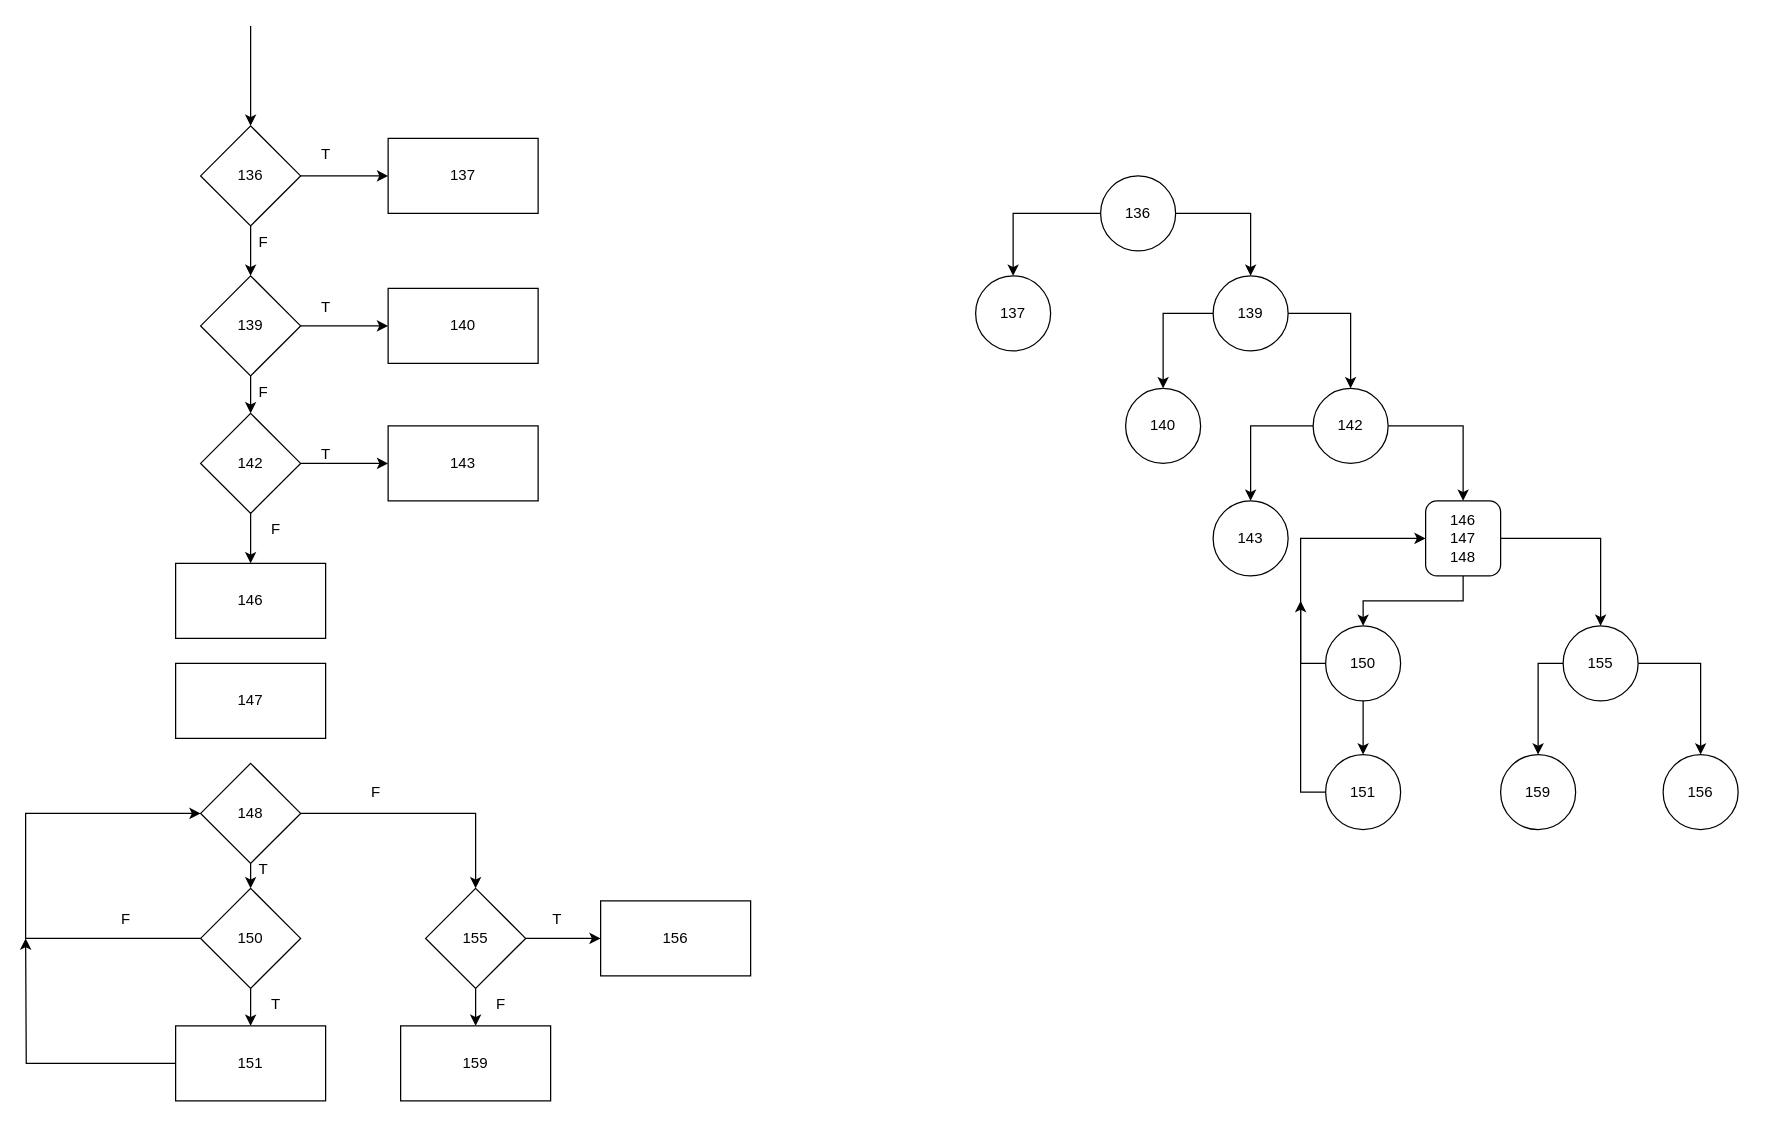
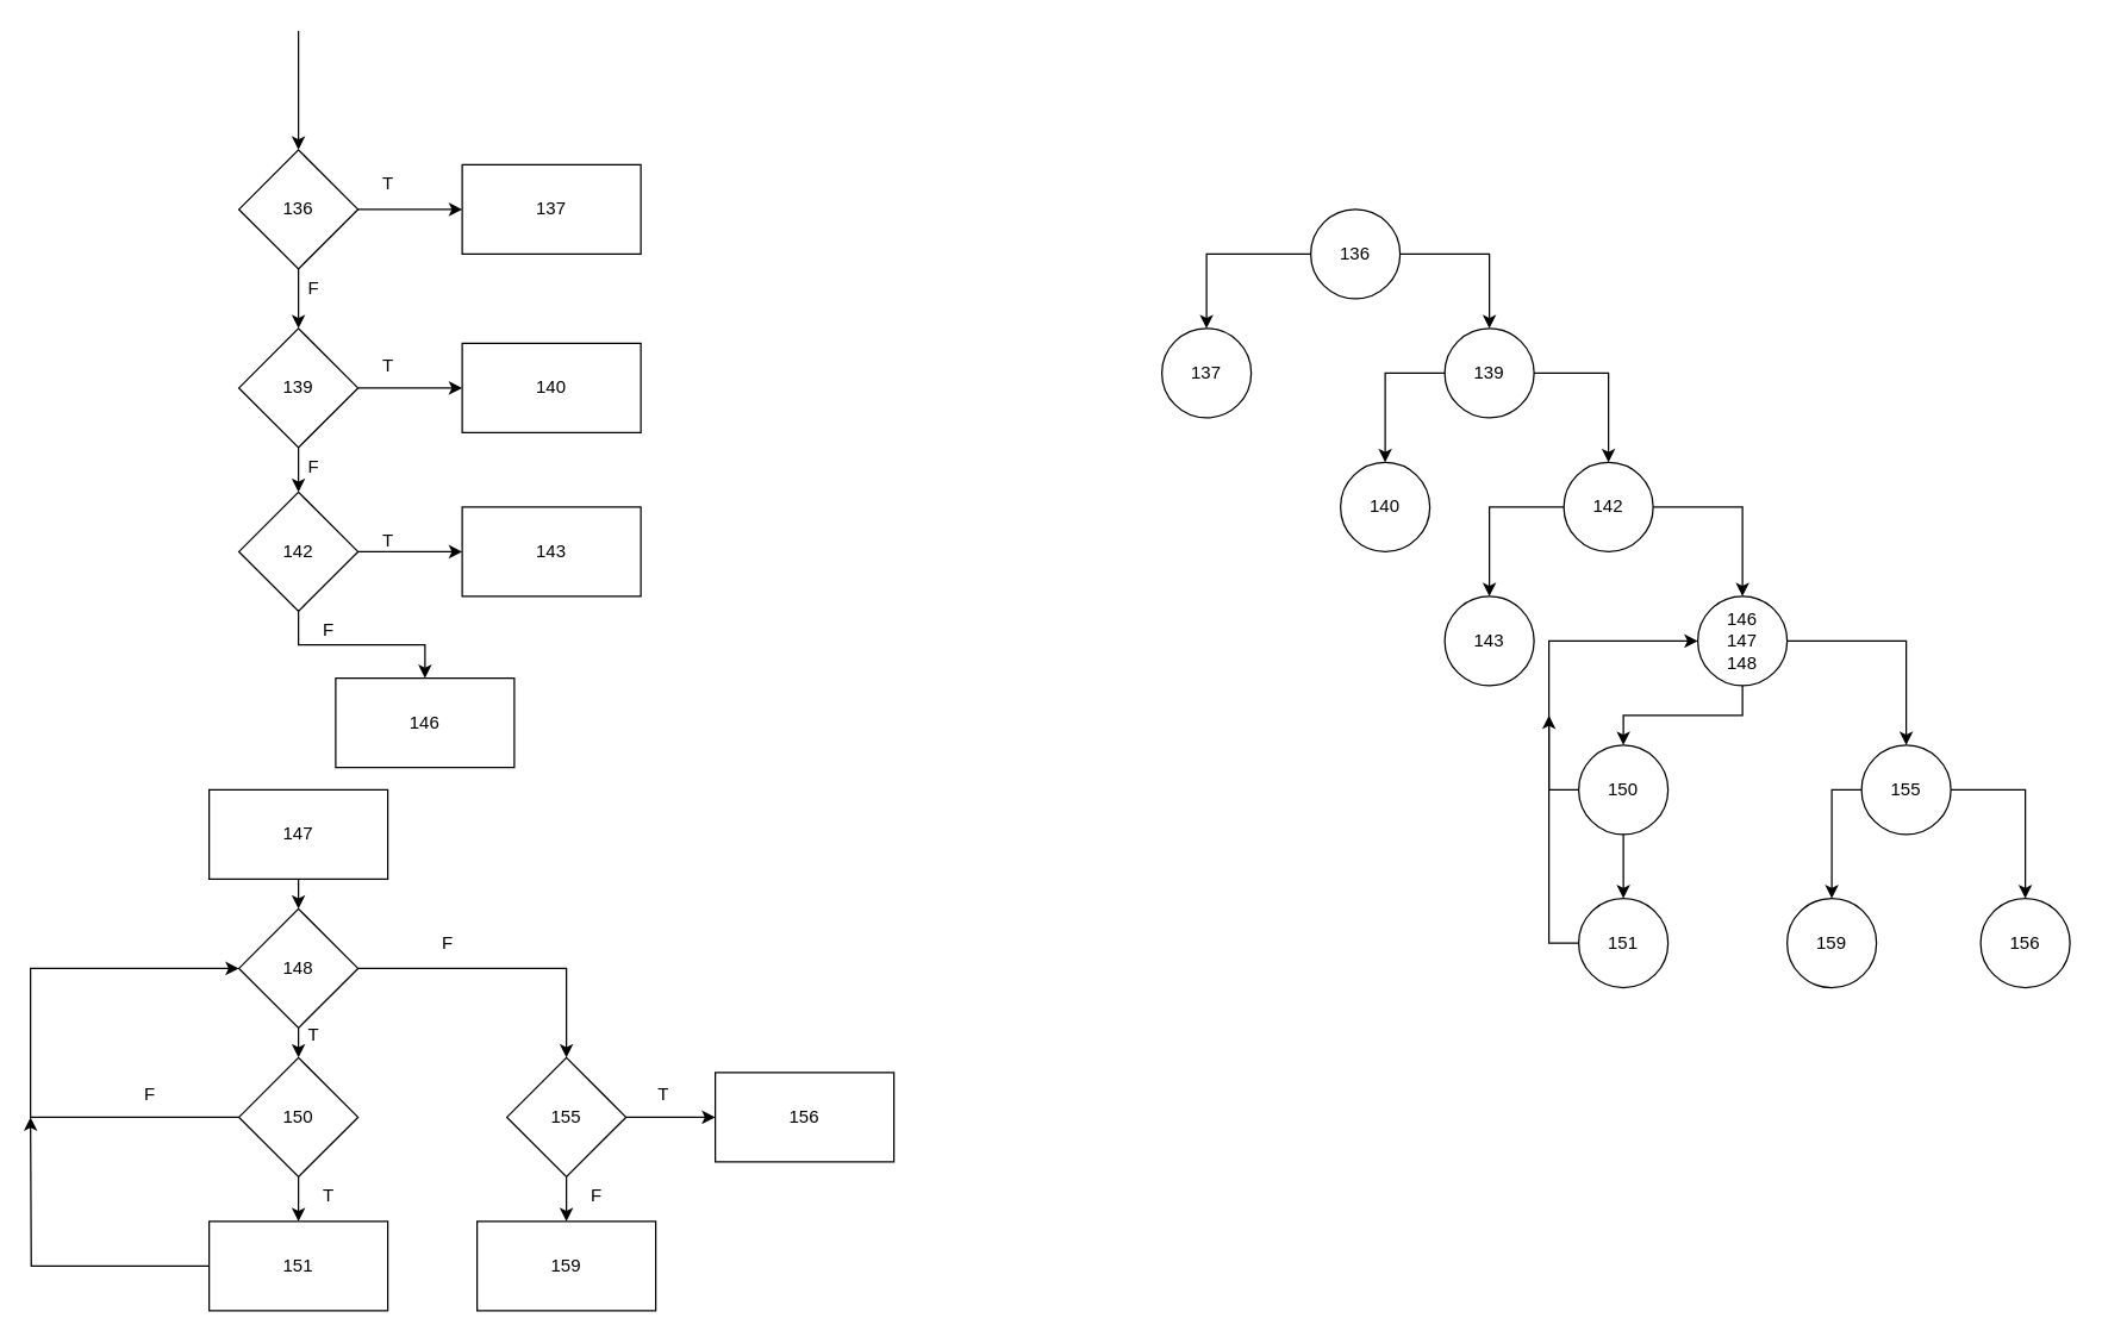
- <mxCell id="57" value="146&lt;div&gt;147&lt;/div&gt;&lt;div&gt;&lt;span style=&quot;background-color: initial;&quot;&gt;148&lt;/span&gt;&lt;/div&gt;" style="whiteSpace=wrap;html=1;aspect=fixed;rounded=1;" vertex="1" parent="1"><mxGeometry x="1140" y="400" width="60" height="60" as="geometry" /></mxCell>
+ <mxCell id="57" value="146&lt;div&gt;147&lt;/div&gt;&lt;div&gt;&lt;span style=&quot;background-color: initial;&quot;&gt;148&lt;/span&gt;&lt;/div&gt;" style="ellipse;whiteSpace=wrap;html=1;aspect=fixed;" vertex="1" parent="1"><mxGeometry x="1140" y="400" width="60" height="60" as="geometry" /></mxCell>
- <mxCell id="17" value="146" style="rounded=0;whiteSpace=wrap;html=1;" vertex="1" parent="1"><mxGeometry x="140" y="450" width="120" height="60" as="geometry" /></mxCell>
+ <mxCell id="17" value="146" style="rounded=0;whiteSpace=wrap;html=1;" vertex="1" parent="1"><mxGeometry x="225" y="455" width="120" height="60" as="geometry" /></mxCell>
+ <mxCell id="18" style="edgeStyle=orthogonalEdgeStyle;rounded=0;orthogonalLoop=1;jettySize=auto;html=1;exitX=0.5;exitY=1;exitDx=0;exitDy=0;entryX=0.5;entryY=0;entryDx=0;entryDy=0;" edge="1" parent="1" source="19" target="16"><mxGeometry relative="1" as="geometry" /></mxCell>
